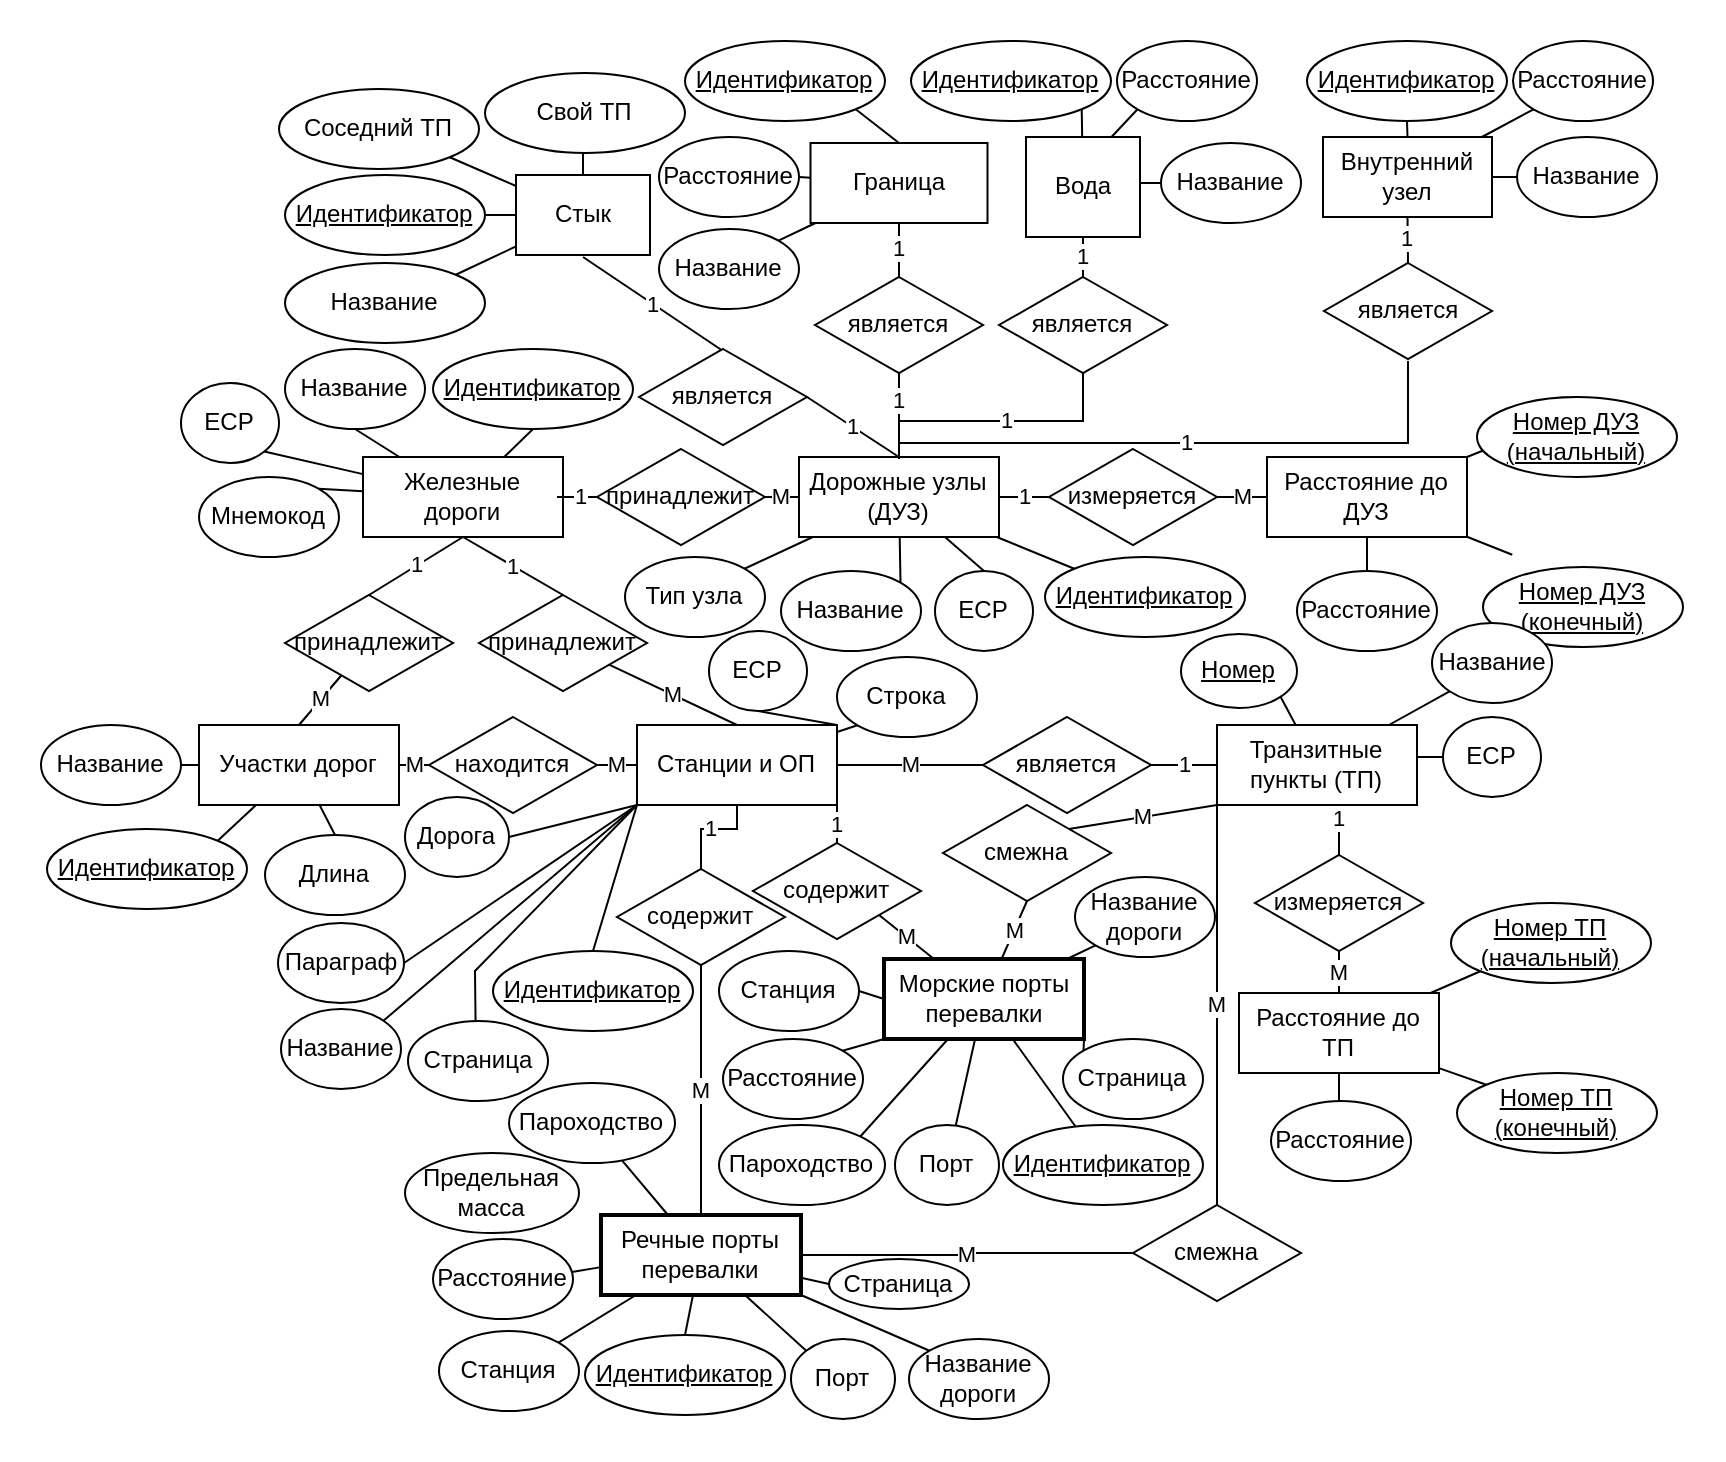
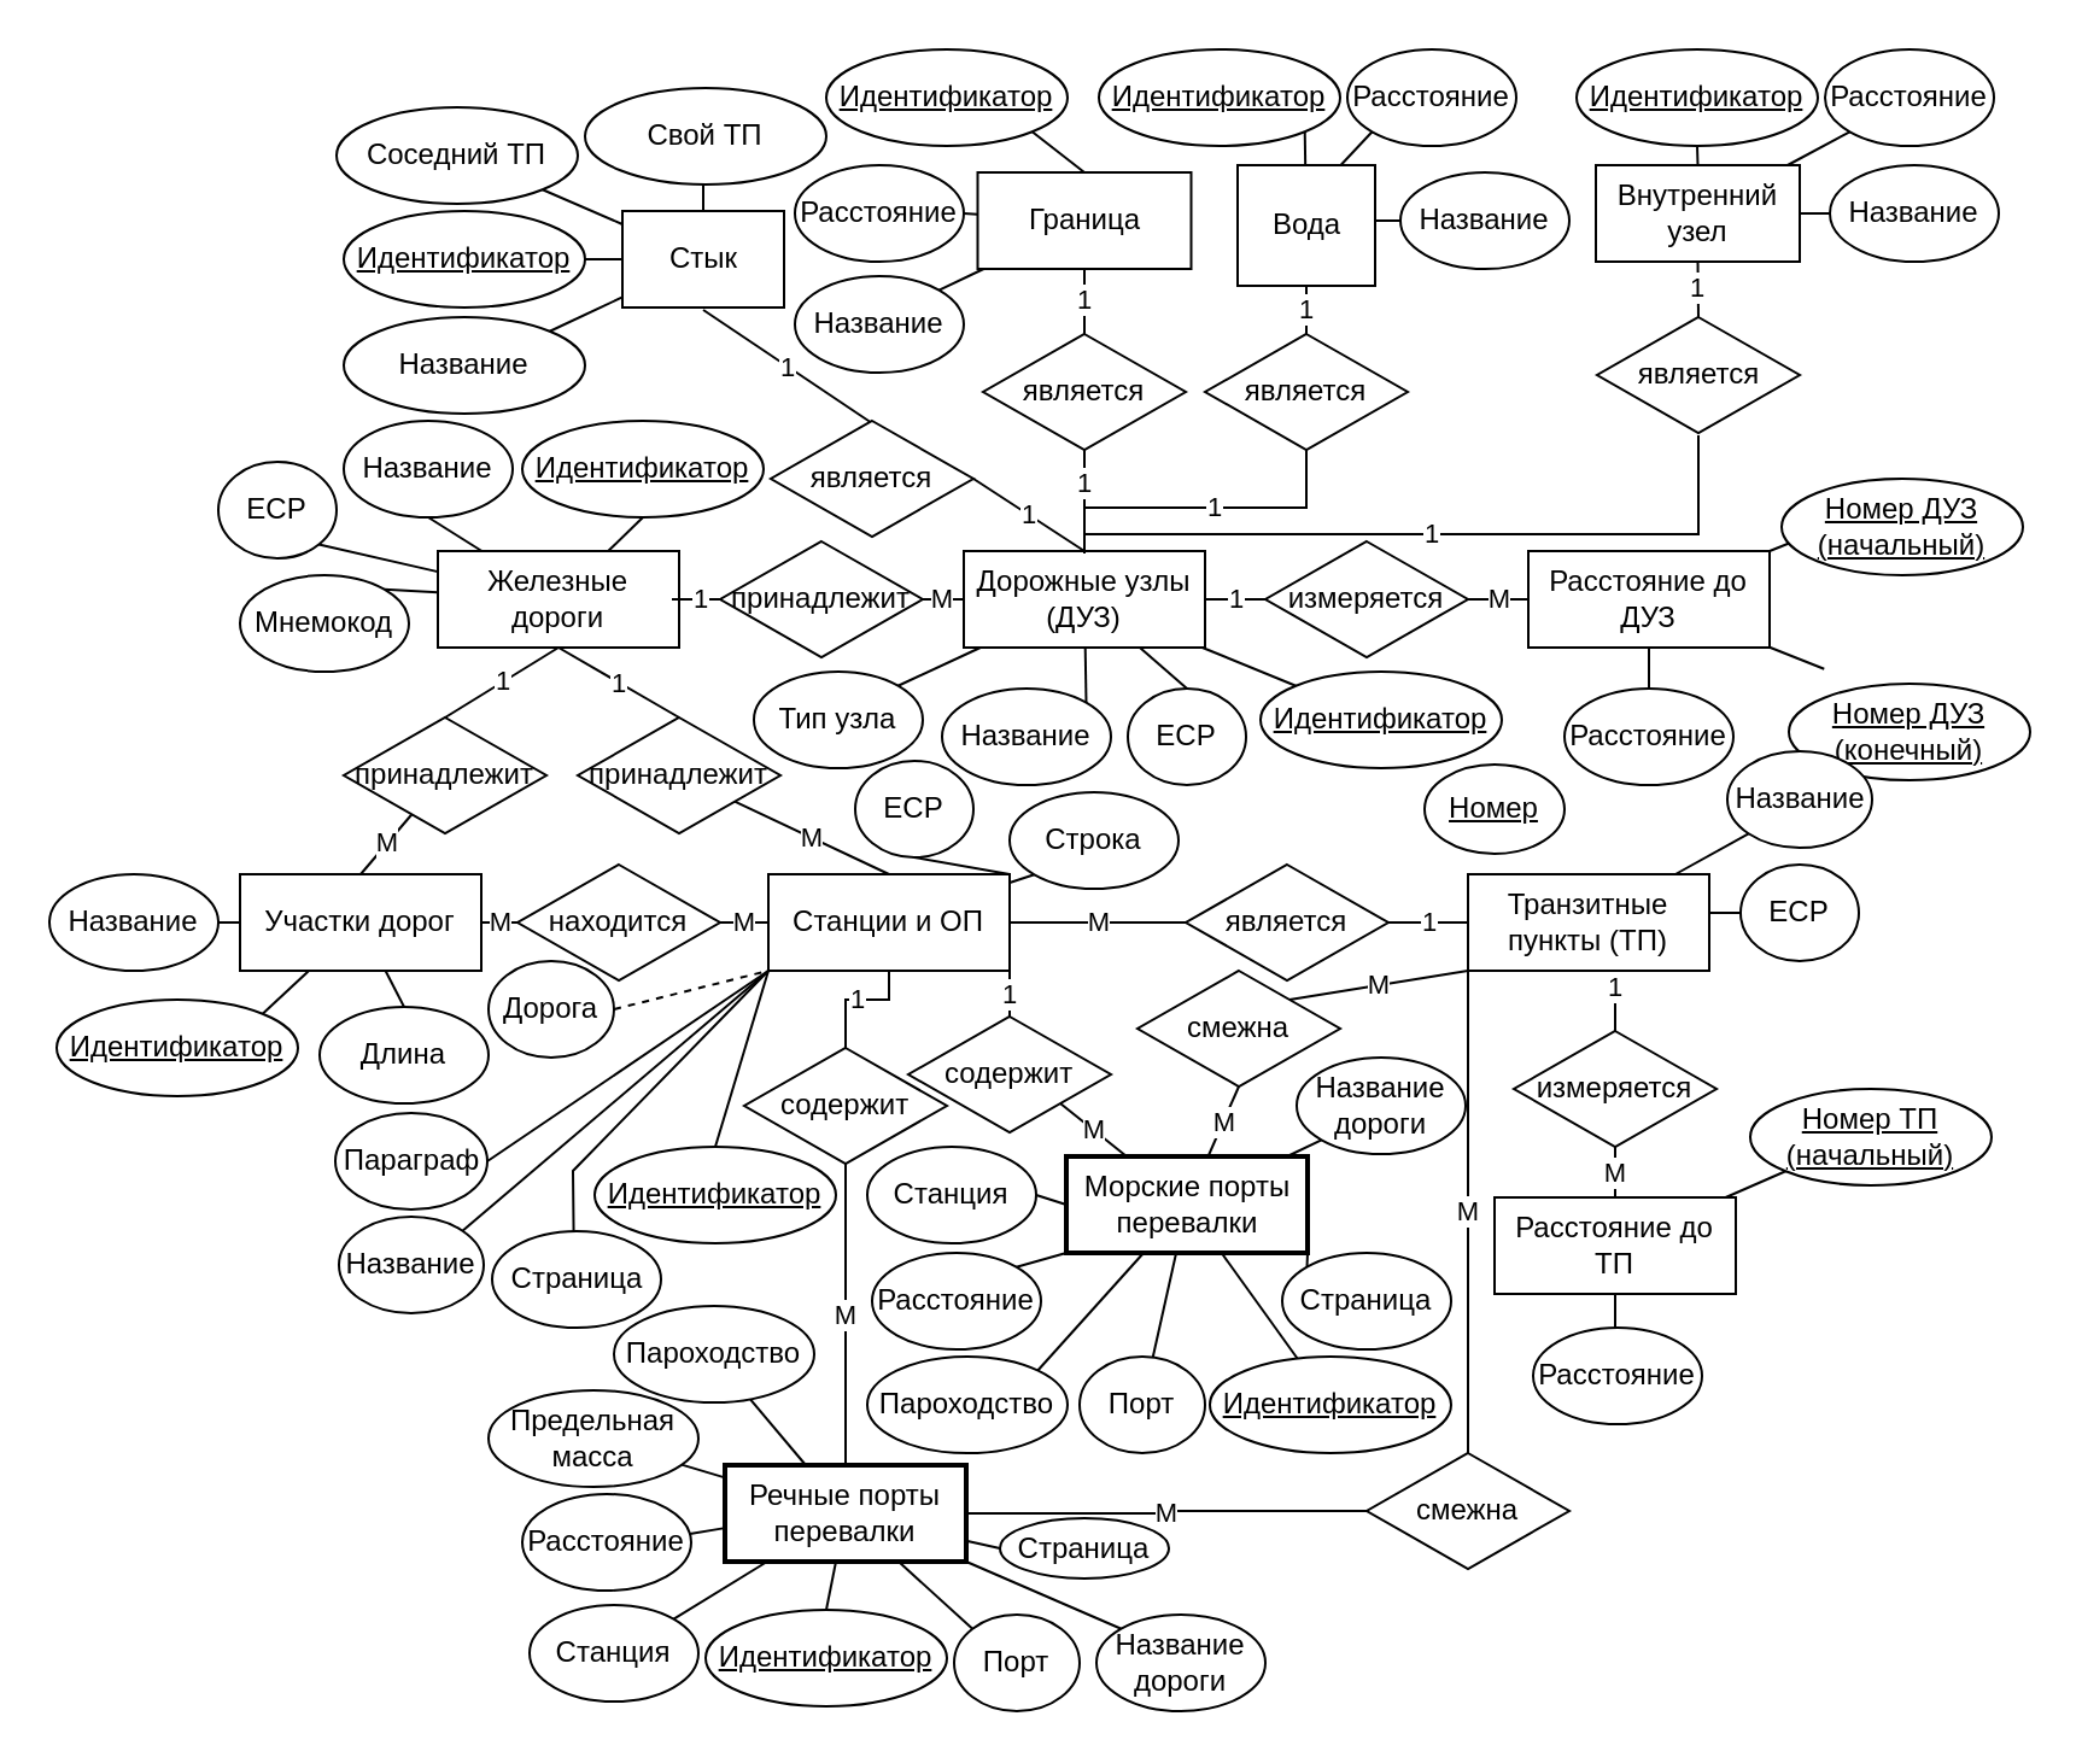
- <mxCell id="121" style="rounded=0;orthogonalLoop=1;jettySize=auto;html=1;exitX=1;exitY=1;exitDx=0;exitDy=0;endArrow=none;endFill=0;" parent="1" source="122" target="113" edge="1"><mxGeometry relative="1" as="geometry" /></mxCell>
- <mxCell id="100" style="rounded=0;orthogonalLoop=1;jettySize=auto;html=1;exitX=1;exitY=0.5;exitDx=0;exitDy=0;entryX=0;entryY=1;entryDx=0;entryDy=0;endArrow=none;endFill=0;" edge="1" parent="1" source="101" target="80"><mxGeometry relative="1" as="geometry" /></mxCell>
+ <mxCell id="100" style="rounded=0;orthogonalLoop=1;jettySize=auto;html=1;exitX=1;exitY=0.5;exitDx=0;exitDy=0;entryX=0;entryY=1;entryDx=0;entryDy=0;endArrow=none;endFill=0;dashed=1;" edge="1" parent="1" source="101" target="80"><mxGeometry relative="1" as="geometry" /></mxCell>
- <mxCell id="127" style="rounded=0;orthogonalLoop=1;jettySize=auto;html=1;exitX=0;exitY=0;exitDx=0;exitDy=0;endArrow=none;endFill=0;" parent="1" source="128" target="116" edge="1"><mxGeometry relative="1" as="geometry" /></mxCell>
- <mxCell id="128" value="Номер ТП (конечный)" style="ellipse;whiteSpace=wrap;html=1;align=center;fontStyle=4;" parent="1" vertex="1"><mxGeometry x="728" y="536" width="100" height="40" as="geometry" /></mxCell>
+ <mxCell id="142" style="rounded=0;orthogonalLoop=1;jettySize=auto;html=1;endArrow=none;endFill=0;" edge="1" parent="1" source="143" target="129"><mxGeometry relative="1" as="geometry" /></mxCell>
